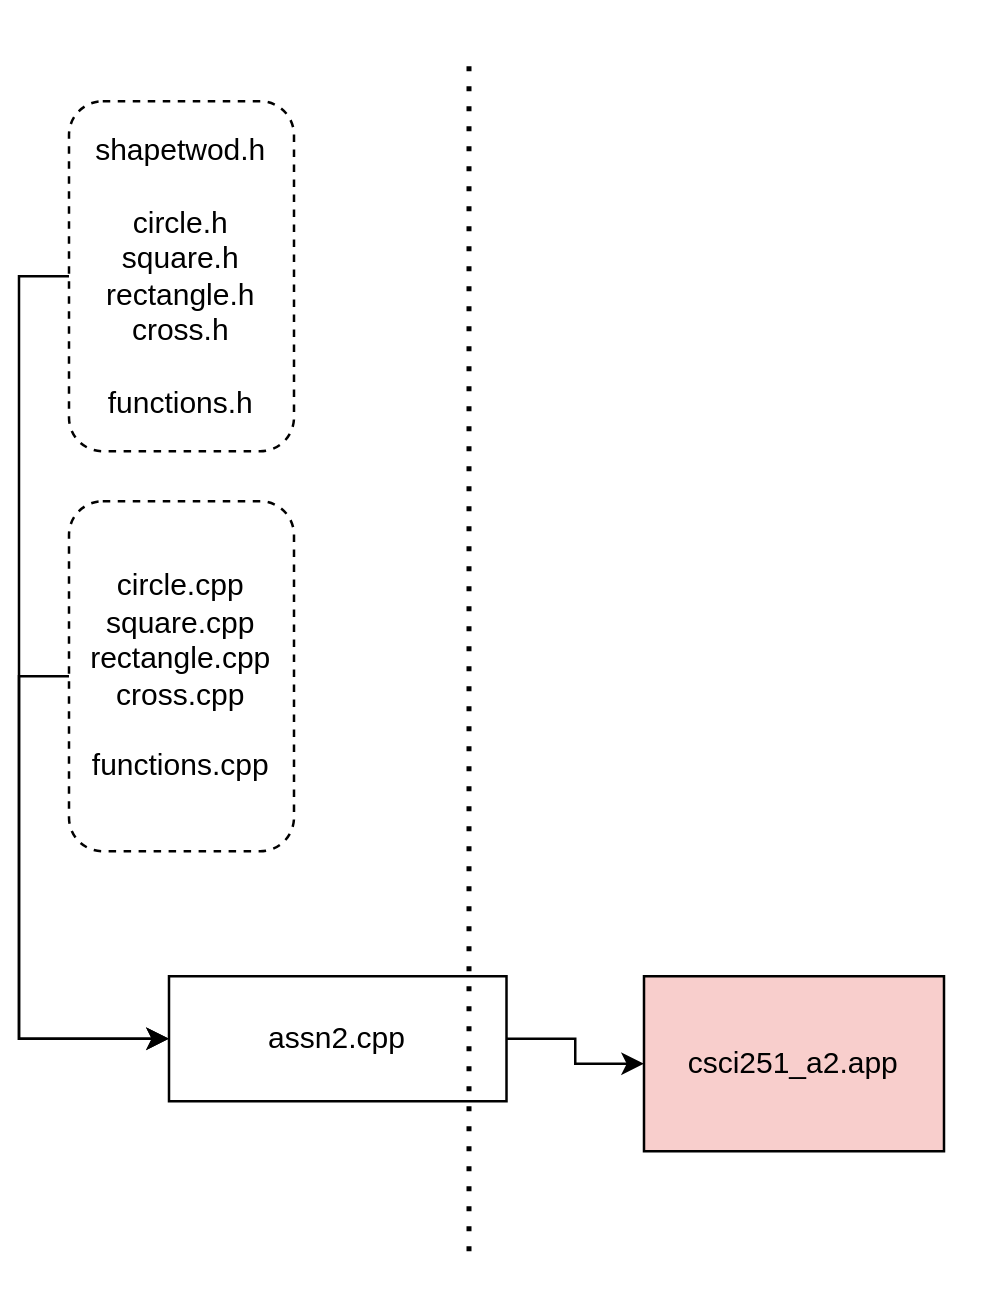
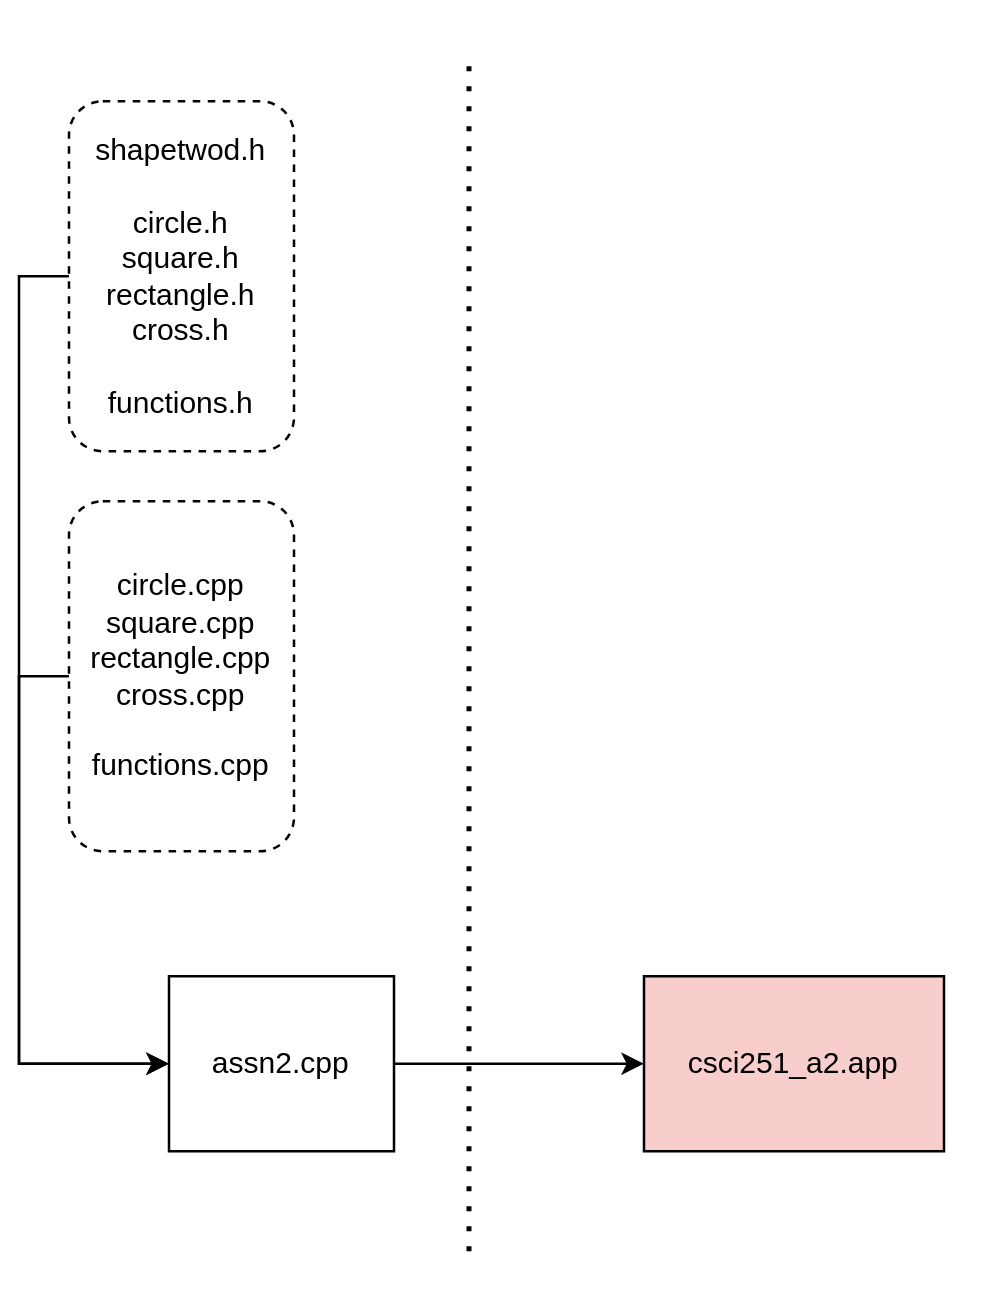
- <mxCell id="7" value="assn2.cpp" style="rounded=0;whiteSpace=wrap;html=1;" vertex="1" parent="1"><mxGeometry x="60" y="390" width="135" height="50" as="geometry" /></mxCell>
+ <mxCell id="7" value="assn2.cpp" style="rounded=0;whiteSpace=wrap;html=1;" vertex="1" parent="1"><mxGeometry x="60" y="390" width="90" height="70" as="geometry" /></mxCell>
